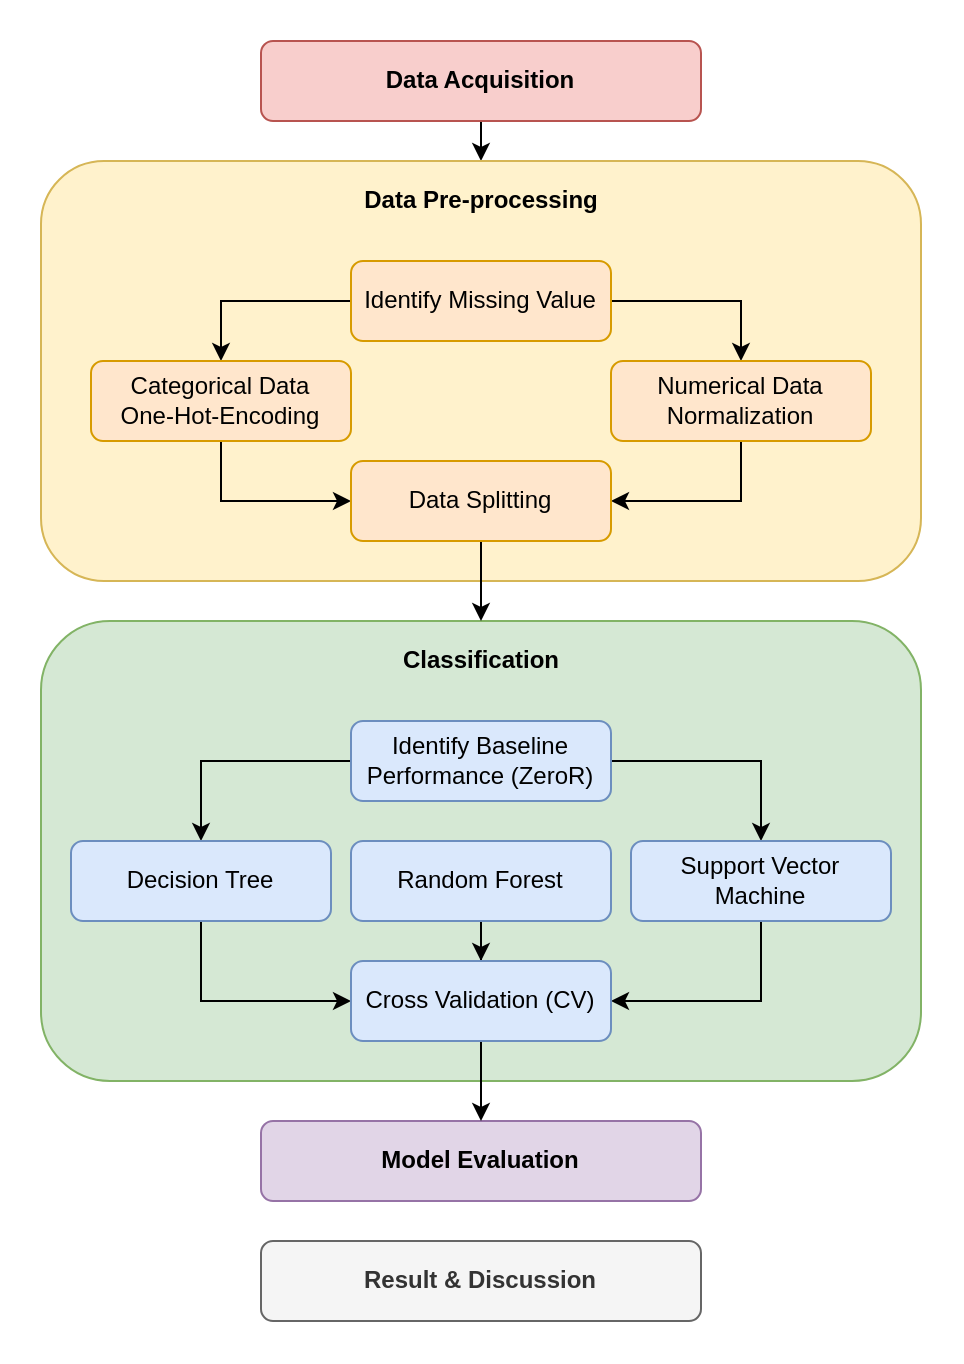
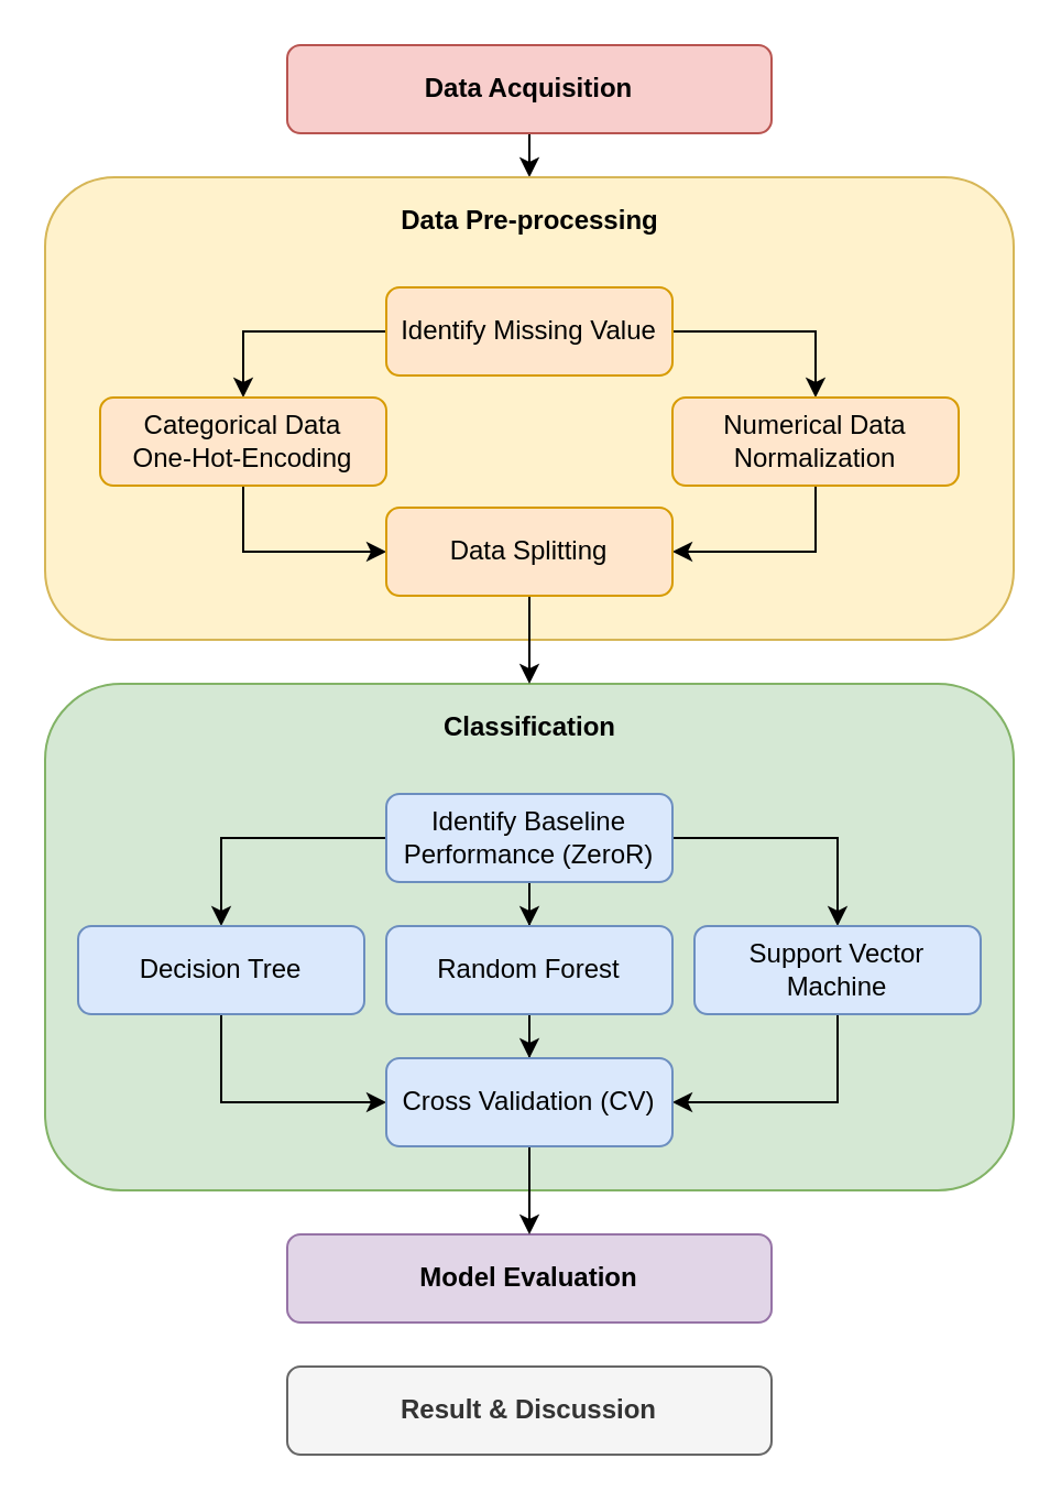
+ <mxCell id="17" style="edgeStyle=orthogonalEdgeStyle;rounded=0;orthogonalLoop=1;jettySize=auto;html=1;" parent="1" source="18" target="22" edge="1"><mxGeometry relative="1" as="geometry" /></mxCell>
